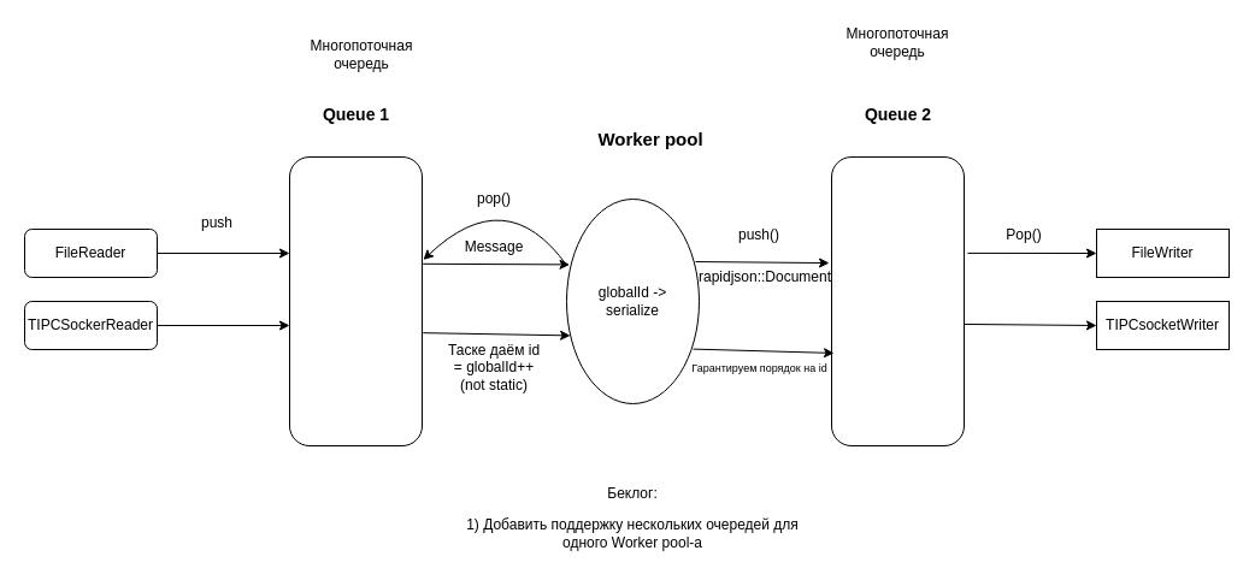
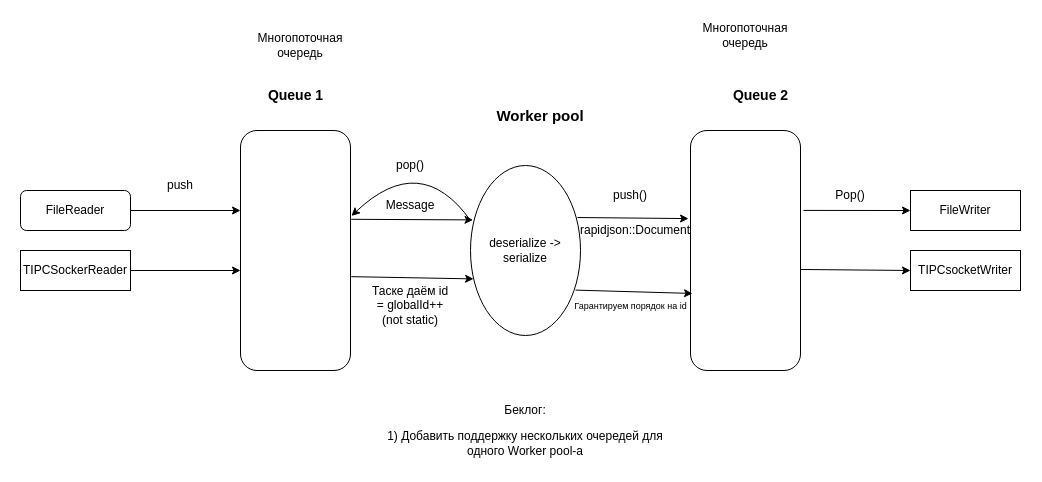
- <mxCell id="14" value="Queue 2" style="text;html=1;align=center;verticalAlign=middle;resizable=0;points=[];autosize=1;strokeColor=none;fillColor=none;fontSize=14;fontStyle=1" vertex="1" parent="1"><mxGeometry x="705" y="80" width="80" height="30" as="geometry" /></mxCell>
+ <mxCell id="14" value="Queue 2" style="text;html=1;align=center;verticalAlign=middle;resizable=0;points=[];autosize=1;strokeColor=none;fillColor=none;fontSize=14;fontStyle=1" vertex="1" parent="1"><mxGeometry x="720" y="80" width="80" height="30" as="geometry" /></mxCell>
- <mxCell id="25" value="globalId -&amp;gt; serialize" style="text;html=1;align=center;verticalAlign=middle;whiteSpace=wrap;rounded=0;" vertex="1" parent="1"><mxGeometry x="475" y="225" width="100" height="50" as="geometry" /></mxCell>
+ <mxCell id="25" value="deserialize -&amp;gt; serialize" style="text;html=1;align=center;verticalAlign=middle;whiteSpace=wrap;rounded=0;" vertex="1" parent="1"><mxGeometry x="475" y="225" width="100" height="50" as="geometry" /></mxCell>
- <mxCell id="4" value="TIPCSockerReader" style="whiteSpace=wrap;html=1;rounded=1;" vertex="1" parent="1"><mxGeometry x="20" y="250" width="110" height="40" as="geometry" /></mxCell>
+ <mxCell id="4" value="TIPCSockerReader" style="rounded=0;whiteSpace=wrap;html=1;" vertex="1" parent="1"><mxGeometry x="20" y="250" width="110" height="40" as="geometry" /></mxCell>
